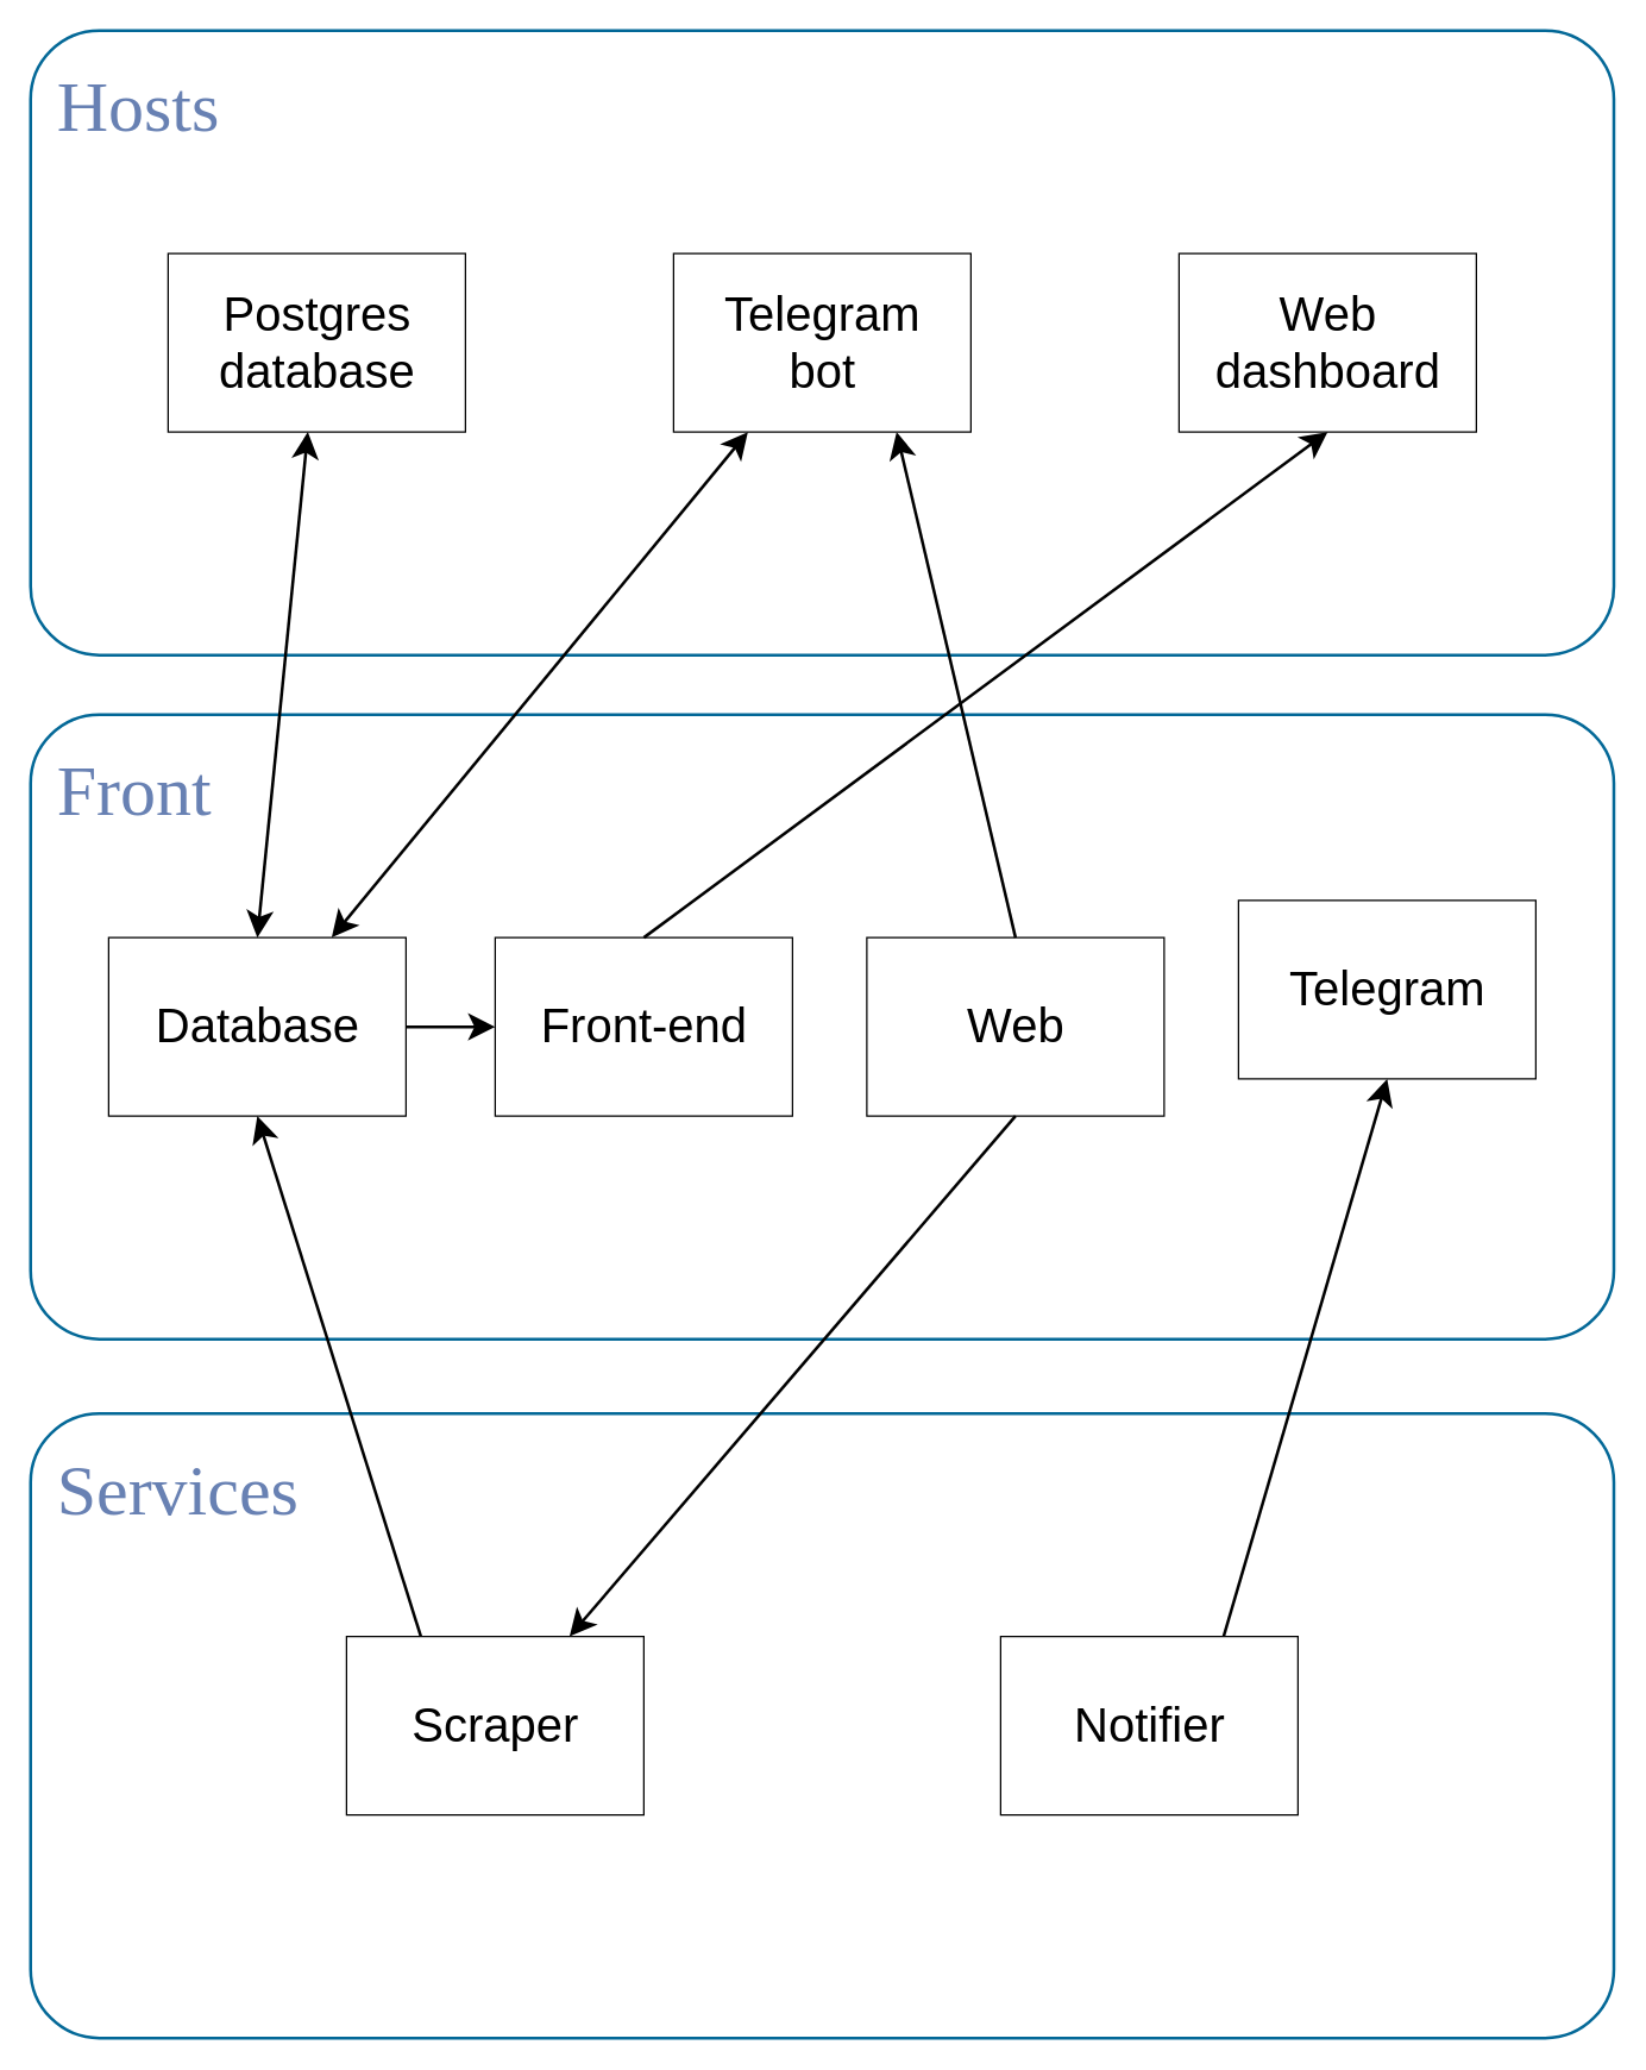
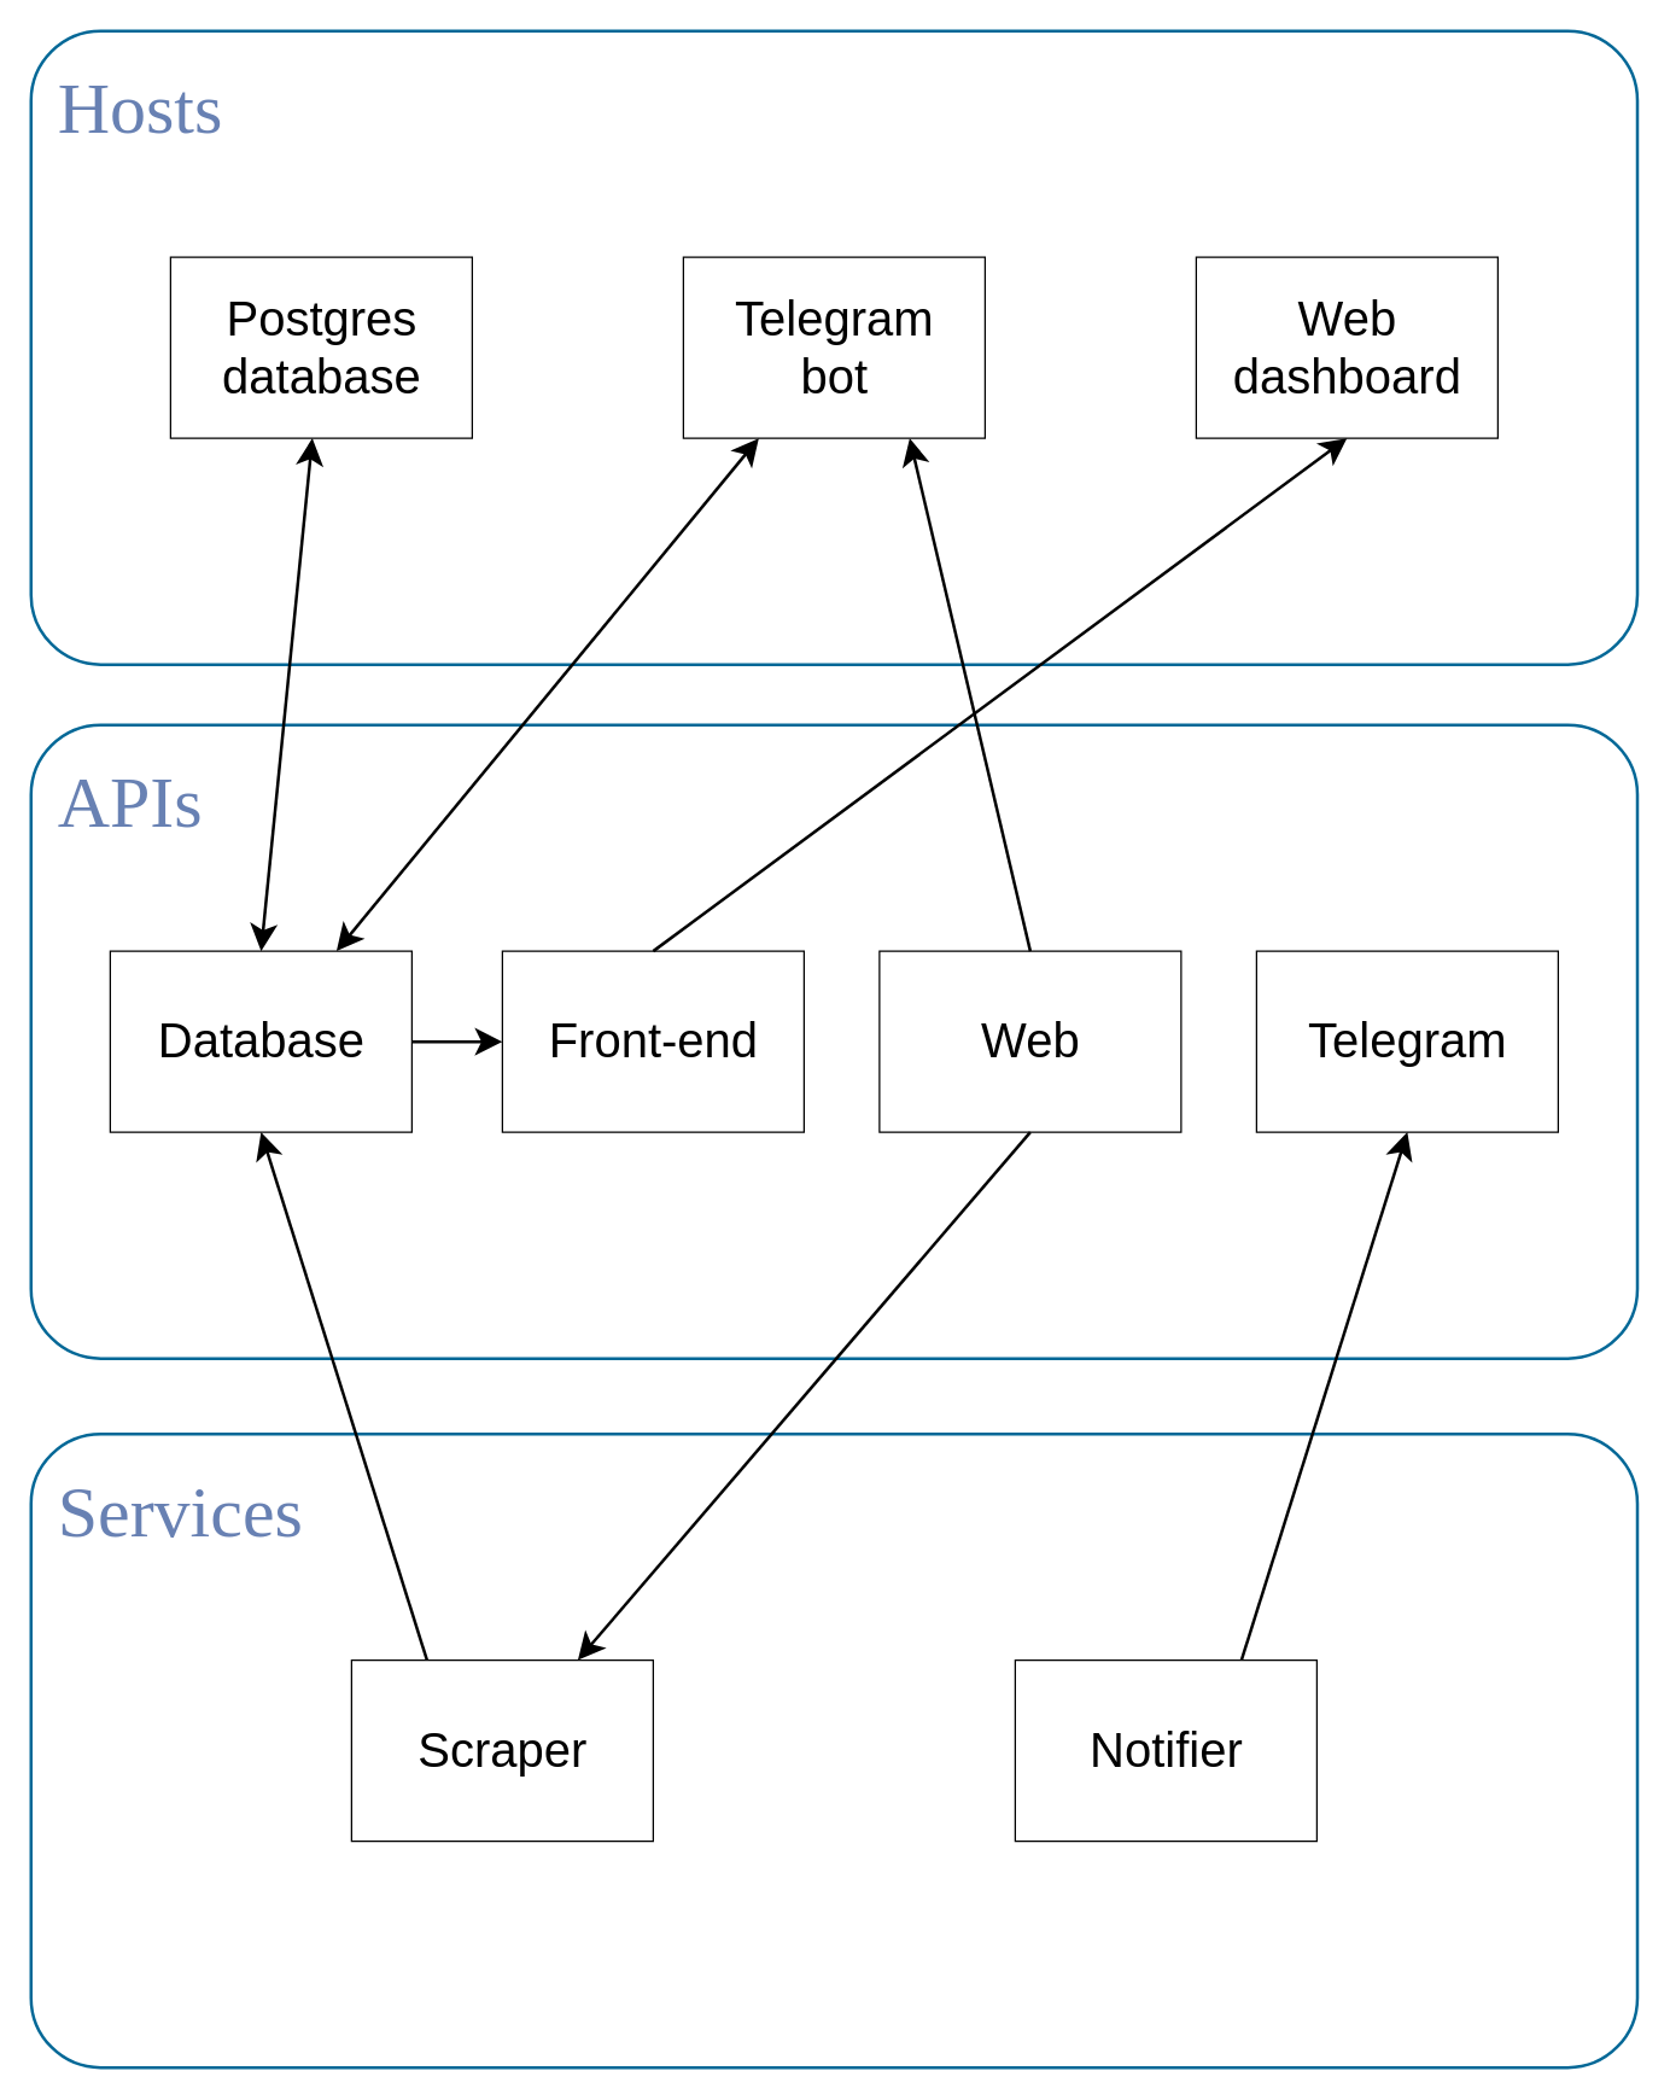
- <mxCell id="3" value="&lt;font style=&quot;font-size: 48px&quot;&gt;Front&lt;/font&gt;&lt;br style=&quot;font-size: 32px&quot;&gt;" style="rounded=1;whiteSpace=wrap;html=1;shadow=0;comic=0;strokeColor=#036897;strokeWidth=2;fillColor=none;fontFamily=Verdana;fontSize=32;fontColor=#6881B3;align=left;arcSize=11;verticalAlign=top;labelPosition=center;verticalLabelPosition=middle;spacing=2;spacingTop=16;spacingLeft=16;" parent="1" vertex="1"><mxGeometry x="20" y="480" width="1065" height="420" as="geometry" /></mxCell>
+ <mxCell id="3" value="&lt;font style=&quot;font-size: 48px&quot;&gt;APIs&lt;/font&gt;&lt;br style=&quot;font-size: 32px&quot;&gt;" style="rounded=1;whiteSpace=wrap;html=1;shadow=0;comic=0;strokeColor=#036897;strokeWidth=2;fillColor=none;fontFamily=Verdana;fontSize=32;fontColor=#6881B3;align=left;arcSize=11;verticalAlign=top;labelPosition=center;verticalLabelPosition=middle;spacing=2;spacingTop=16;spacingLeft=16;" parent="1" vertex="1"><mxGeometry x="20" y="480" width="1065" height="420" as="geometry" /></mxCell>
- <mxCell id="23" value="&lt;font style=&quot;font-size: 32px&quot;&gt;Telegram&lt;/font&gt;" style="rounded=0;whiteSpace=wrap;html=1;fillColor=none;" vertex="1" parent="1"><mxGeometry x="832.5" y="605" width="200" height="120" as="geometry" /></mxCell>
+ <mxCell id="23" value="&lt;font style=&quot;font-size: 32px&quot;&gt;Telegram&lt;/font&gt;" style="rounded=0;whiteSpace=wrap;html=1;fillColor=none;" vertex="1" parent="1"><mxGeometry x="832.5" y="630" width="200" height="120" as="geometry" /></mxCell>
